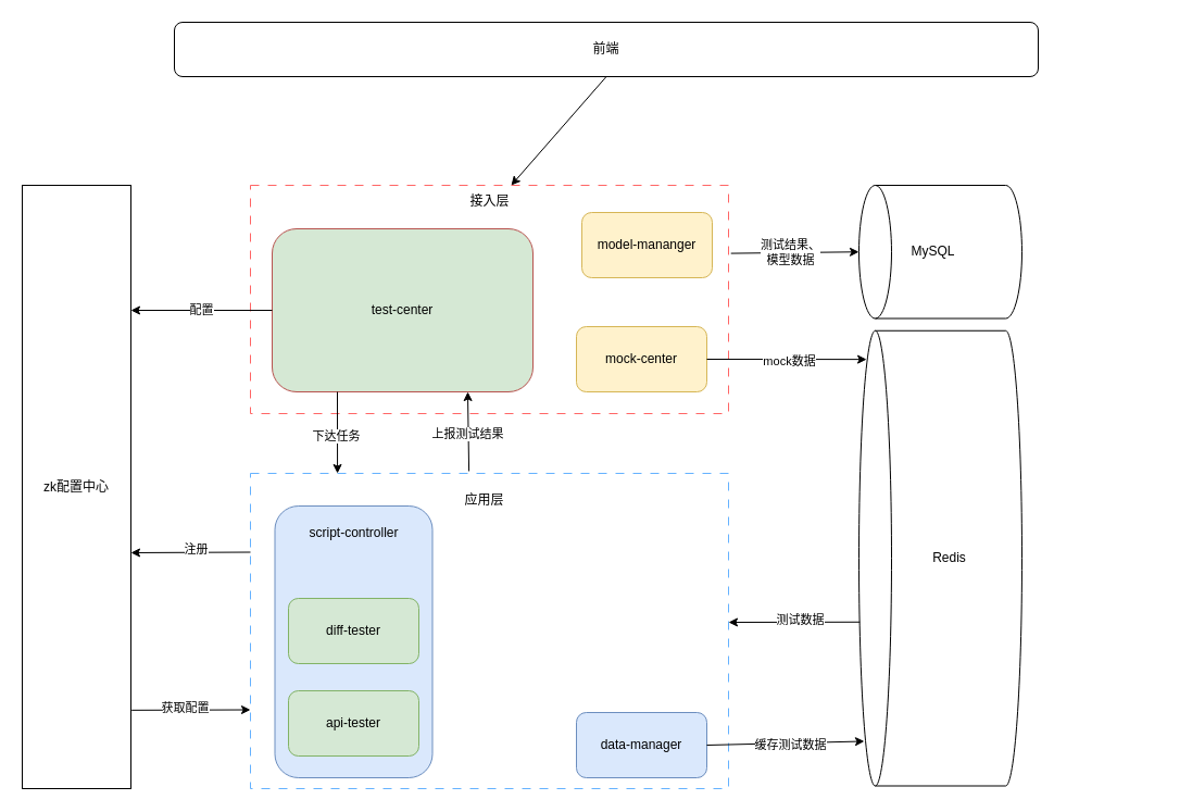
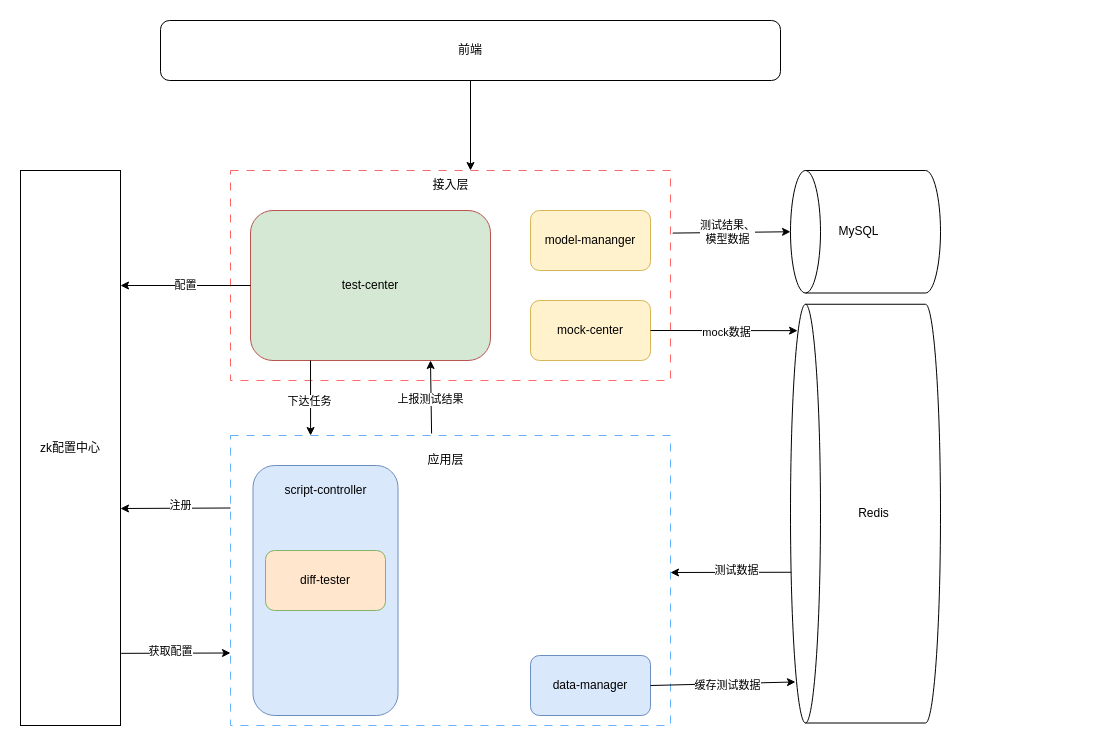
- <mxCell id="17" value="前端" style="rounded=1;whiteSpace=wrap;html=1;" parent="1" vertex="1"><mxGeometry x="160" y="20" width="795" height="50" as="geometry" /></mxCell>
+ <mxCell id="17" value="前端" style="rounded=1;whiteSpace=wrap;html=1;" parent="1" vertex="1"><mxGeometry x="160" y="20" width="620" height="60" as="geometry" /></mxCell>
- <mxCell id="9" value="model-mananger" style="rounded=1;whiteSpace=wrap;html=1;fillColor=#fff2cc;strokeColor=#d6b656;" parent="1" vertex="1"><mxGeometry x="535" y="195" width="120" height="60" as="geometry" /></mxCell>
+ <mxCell id="9" value="model-mananger" style="rounded=1;whiteSpace=wrap;html=1;fillColor=#fff2cc;strokeColor=#d6b656;" parent="1" vertex="1"><mxGeometry x="530" y="210" width="120" height="60" as="geometry" /></mxCell>
- <mxCell id="6" value="diff-tester" style="rounded=1;whiteSpace=wrap;html=1;fillColor=#d5e8d4;strokeColor=#82b366;" parent="1" vertex="1"><mxGeometry x="265" y="550" width="120" height="60" as="geometry" /></mxCell>
+ <mxCell id="6" value="diff-tester" style="rounded=1;whiteSpace=wrap;html=1;fillColor=#ffe6cc;strokeColor=#82b366;" parent="1" vertex="1"><mxGeometry x="265" y="550" width="120" height="60" as="geometry" /></mxCell>
- <mxCell id="7" value="api-tester" style="rounded=1;whiteSpace=wrap;html=1;fillColor=#d5e8d4;strokeColor=#82b366;" parent="1" vertex="1"><mxGeometry x="265" y="635" width="120" height="60" as="geometry" /></mxCell>
